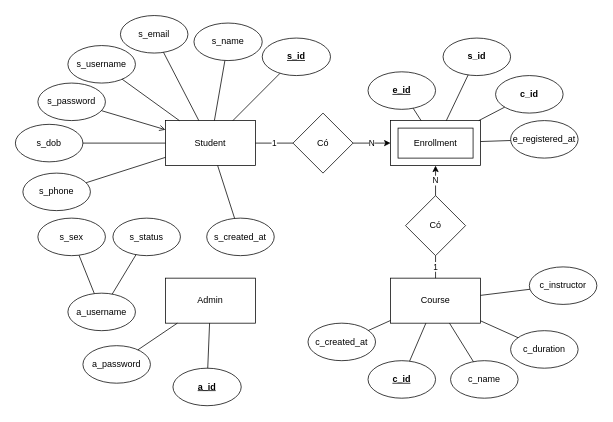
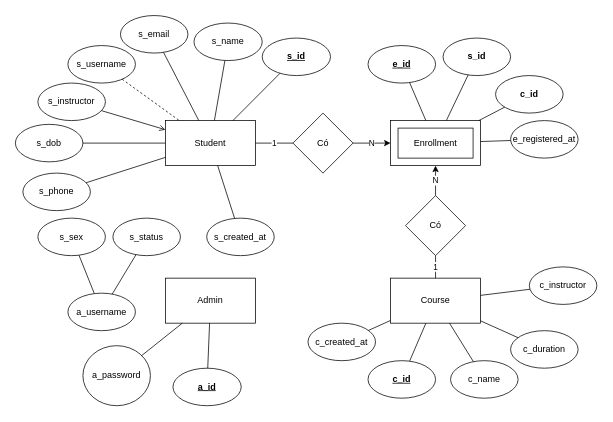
- <mxCell id="48" value="&lt;b&gt;&lt;u&gt;e_id&lt;/u&gt;&lt;/b&gt;" style="ellipse;whiteSpace=wrap;html=1;" vertex="1" parent="1"><mxGeometry x="490" y="95" width="90" height="50" as="geometry" /></mxCell>
+ <mxCell id="48" value="&lt;b&gt;&lt;u&gt;e_id&lt;/u&gt;&lt;/b&gt;" style="ellipse;whiteSpace=wrap;html=1;" vertex="1" parent="1"><mxGeometry x="490" y="60" width="90" height="50" as="geometry" /></mxCell>
- <mxCell id="19" value="" style="endArrow=none;html=1;rounded=0;" edge="1" parent="1" source="18" target="2"><mxGeometry width="50" height="50" relative="1" as="geometry"><mxPoint x="170" y="310" as="sourcePoint" /><mxPoint x="220" y="260" as="targetPoint" /></mxGeometry></mxCell>
+ <mxCell id="19" value="" style="endArrow=none;html=1;rounded=0;dashed=1;" edge="1" parent="1" source="18" target="2"><mxGeometry width="50" height="50" relative="1" as="geometry"><mxPoint x="170" y="310" as="sourcePoint" /><mxPoint x="220" y="260" as="targetPoint" /></mxGeometry></mxCell>
- <mxCell id="20" value="s_password" style="ellipse;whiteSpace=wrap;html=1;" vertex="1" parent="1"><mxGeometry x="50" y="110" width="90" height="50" as="geometry" /></mxCell>
+ <mxCell id="20" value="s_instructor" style="ellipse;whiteSpace=wrap;html=1;" vertex="1" parent="1"><mxGeometry x="50" y="110" width="90" height="50" as="geometry" /></mxCell>
- <mxCell id="33" value="a_password" style="ellipse;whiteSpace=wrap;html=1;" vertex="1" parent="1"><mxGeometry x="110" y="460" width="90" height="50" as="geometry" /></mxCell>
+ <mxCell id="33" value="a_password" style="ellipse;whiteSpace=wrap;html=1;" vertex="1" parent="1"><mxGeometry x="110" y="460" width="90" height="80" as="geometry" /></mxCell>
